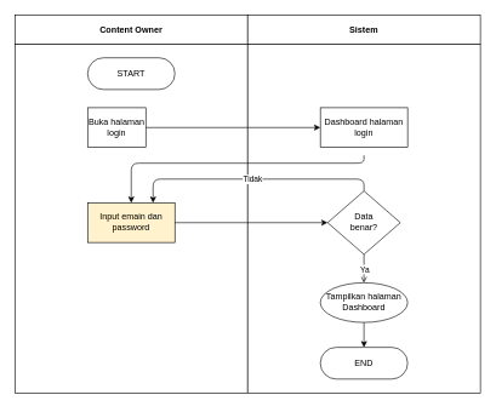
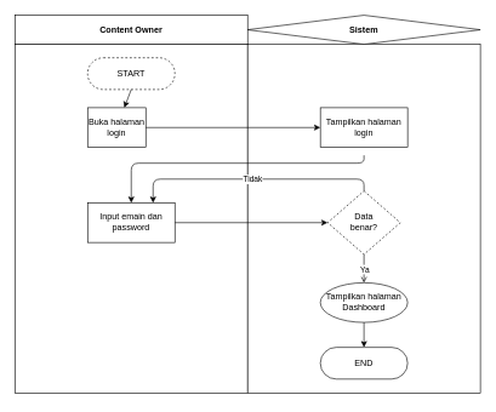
- <mxCell id="3" value="Sistem" style="rounded=0;whiteSpace=wrap;html=1;fontStyle=1" parent="1" vertex="1"><mxGeometry x="340" y="20" width="320" height="40" as="geometry" /></mxCell>
+ <mxCell id="3" value="Sistem" style="rhombus;whiteSpace=wrap;html=1;fontStyle=1;" parent="1" vertex="1"><mxGeometry x="340" y="20" width="320" height="40" as="geometry" /></mxCell>
- <mxCell id="7" value="START" style="rounded=1;whiteSpace=wrap;html=1;arcSize=50;" vertex="1" parent="4"><mxGeometry x="100" y="18.545" width="120" height="43.636" as="geometry" /></mxCell>
+ <mxCell id="7" value="START" style="rounded=1;whiteSpace=wrap;html=1;arcSize=50;dashed=1;" vertex="1" parent="4"><mxGeometry x="100" y="18.545" width="120" height="43.636" as="geometry" /></mxCell>
+ <mxCell id="9" value="" style="endArrow=classic;html=1;exitX=0.5;exitY=1;exitDx=0;exitDy=0;" edge="1" parent="4" source="7" target="8"><mxGeometry width="50" height="50" relative="1" as="geometry"><mxPoint x="360" y="204.0" as="sourcePoint" /><mxPoint x="410" y="149.455" as="targetPoint" /></mxGeometry></mxCell>
- <mxCell id="10" value="Dashboard halaman&lt;div&gt;login&lt;br&gt;&lt;/div&gt;" style="rounded=0;whiteSpace=wrap;html=1;" vertex="1" parent="4"><mxGeometry x="420" y="87.273" width="120" height="54.545" as="geometry" /></mxCell>
+ <mxCell id="10" value="Tampilkan halaman&lt;div&gt;login&lt;br&gt;&lt;/div&gt;" style="rounded=0;whiteSpace=wrap;html=1;" vertex="1" parent="4"><mxGeometry x="420" y="87.273" width="120" height="54.545" as="geometry" /></mxCell>
- <mxCell id="11" value="Input emain dan password" style="rounded=0;whiteSpace=wrap;html=1;fillColor=#fff2cc;" vertex="1" parent="4"><mxGeometry x="100" y="218.182" width="120" height="54.545" as="geometry" /></mxCell>
+ <mxCell id="11" value="Input emain dan password" style="rounded=0;whiteSpace=wrap;html=1;" vertex="1" parent="4"><mxGeometry x="100" y="218.182" width="120" height="54.545" as="geometry" /></mxCell>
- <mxCell id="14" value="&lt;div&gt;Data&lt;/div&gt;&lt;div&gt;benar?&lt;/div&gt;" style="rhombus;whiteSpace=wrap;html=1;" vertex="1" parent="4"><mxGeometry x="430" y="201.818" width="100" height="87.273" as="geometry" /></mxCell>
+ <mxCell id="14" value="&lt;div&gt;Data&lt;/div&gt;&lt;div&gt;benar?&lt;/div&gt;" style="rhombus;whiteSpace=wrap;html=1;dashed=1;" vertex="1" parent="4"><mxGeometry x="430" y="201.818" width="100" height="87.273" as="geometry" /></mxCell>
